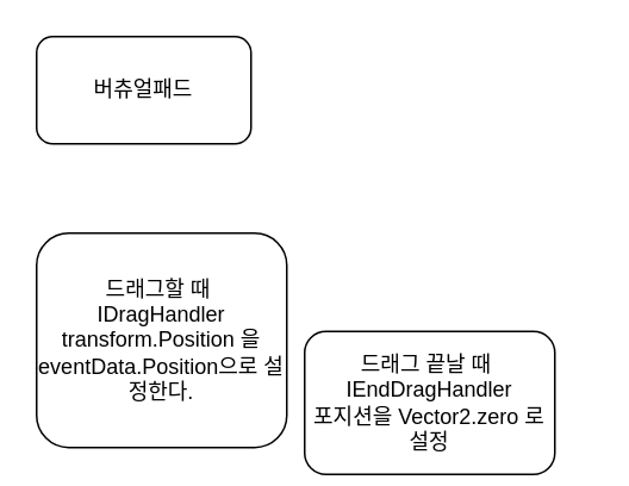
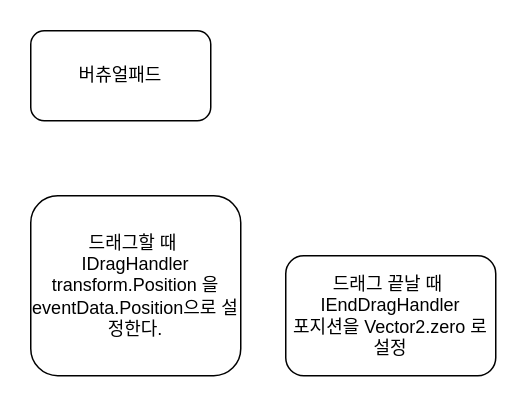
- <mxCell id="4" value="드래그 끝날 때&amp;nbsp;&lt;br&gt;IEndDragHandler&lt;br&gt;포지션을 Vector2.zero 로 설정" style="rounded=1;whiteSpace=wrap;html=1;" vertex="1" parent="1"><mxGeometry x="170" y="185" width="140" height="80" as="geometry" /></mxCell>
+ <mxCell id="4" value="드래그 끝날 때&amp;nbsp;&lt;br&gt;IEndDragHandler&lt;br&gt;포지션을 Vector2.zero 로 설정" style="rounded=1;whiteSpace=wrap;html=1;" vertex="1" parent="1"><mxGeometry x="190" y="170" width="140" height="80" as="geometry" /></mxCell>
